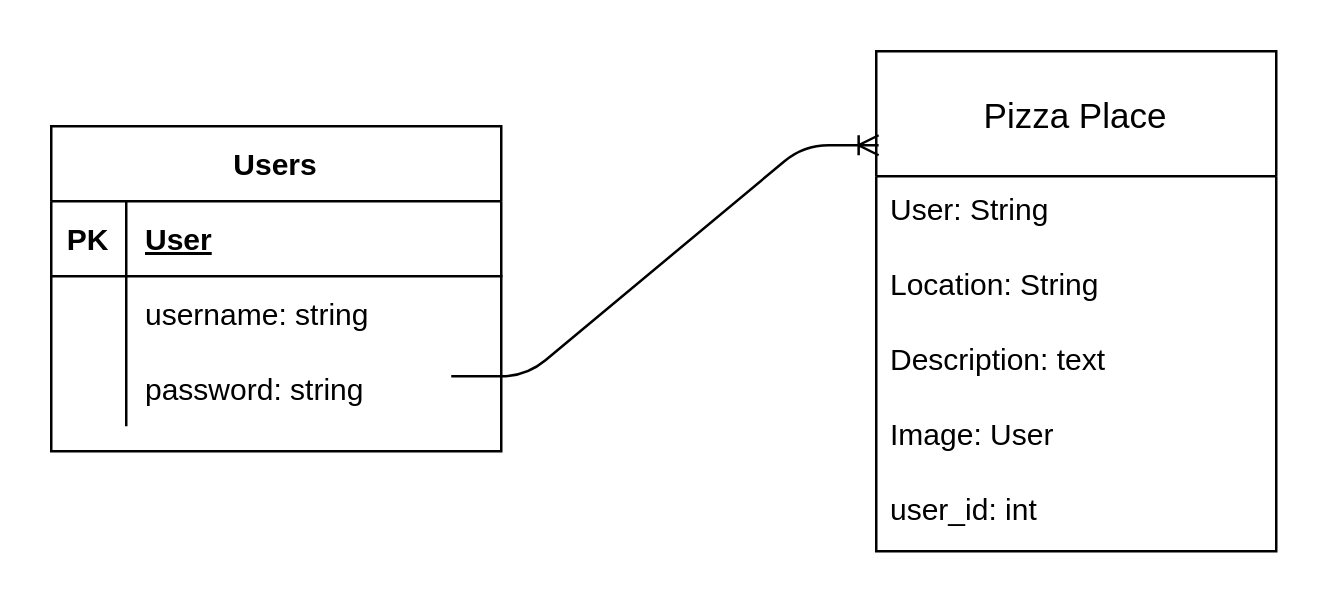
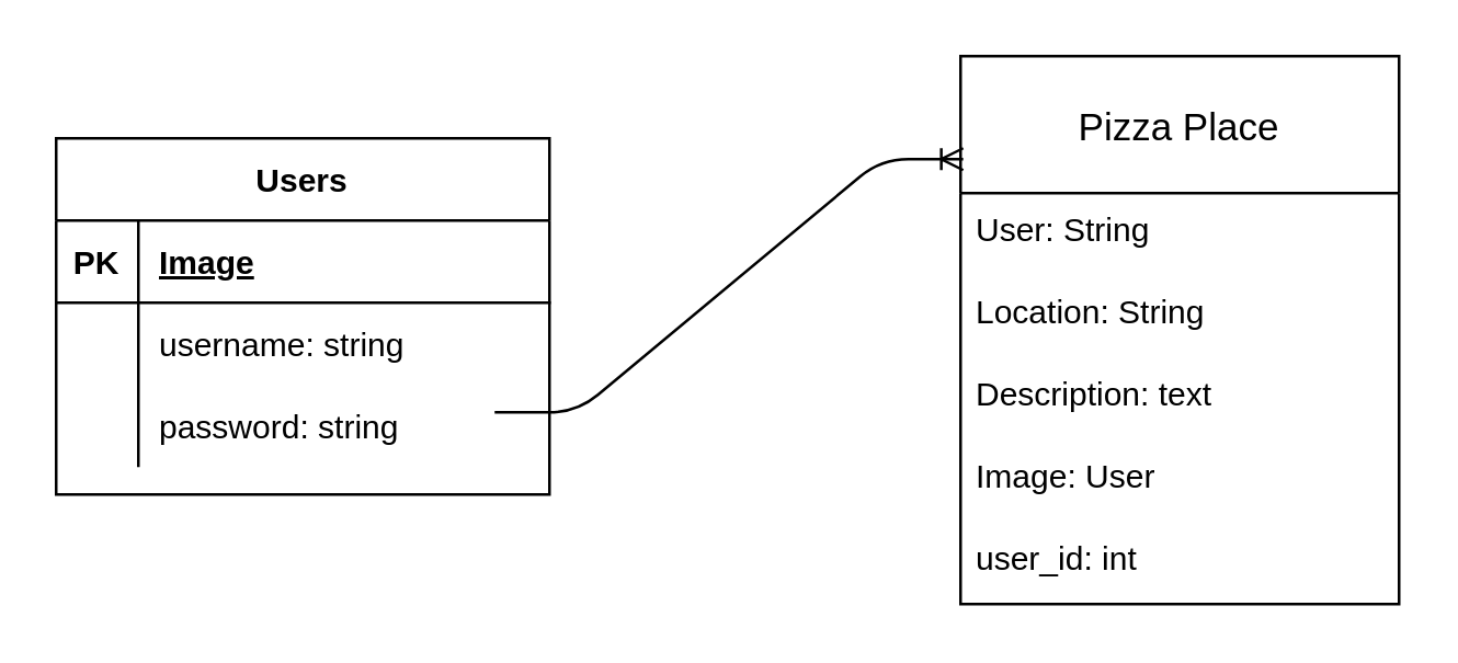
- <mxCell id="5" value="User" style="shape=partialRectangle;connectable=0;fillColor=none;top=0;left=0;bottom=0;right=0;align=left;spacingLeft=6;fontStyle=5;overflow=hidden;" vertex="1" parent="3"><mxGeometry x="30" width="150" height="30" as="geometry" /></mxCell>
+ <mxCell id="5" value="Image" style="shape=partialRectangle;connectable=0;fillColor=none;top=0;left=0;bottom=0;right=0;align=left;spacingLeft=6;fontStyle=5;overflow=hidden;" vertex="1" parent="3"><mxGeometry x="30" width="150" height="30" as="geometry" /></mxCell>
